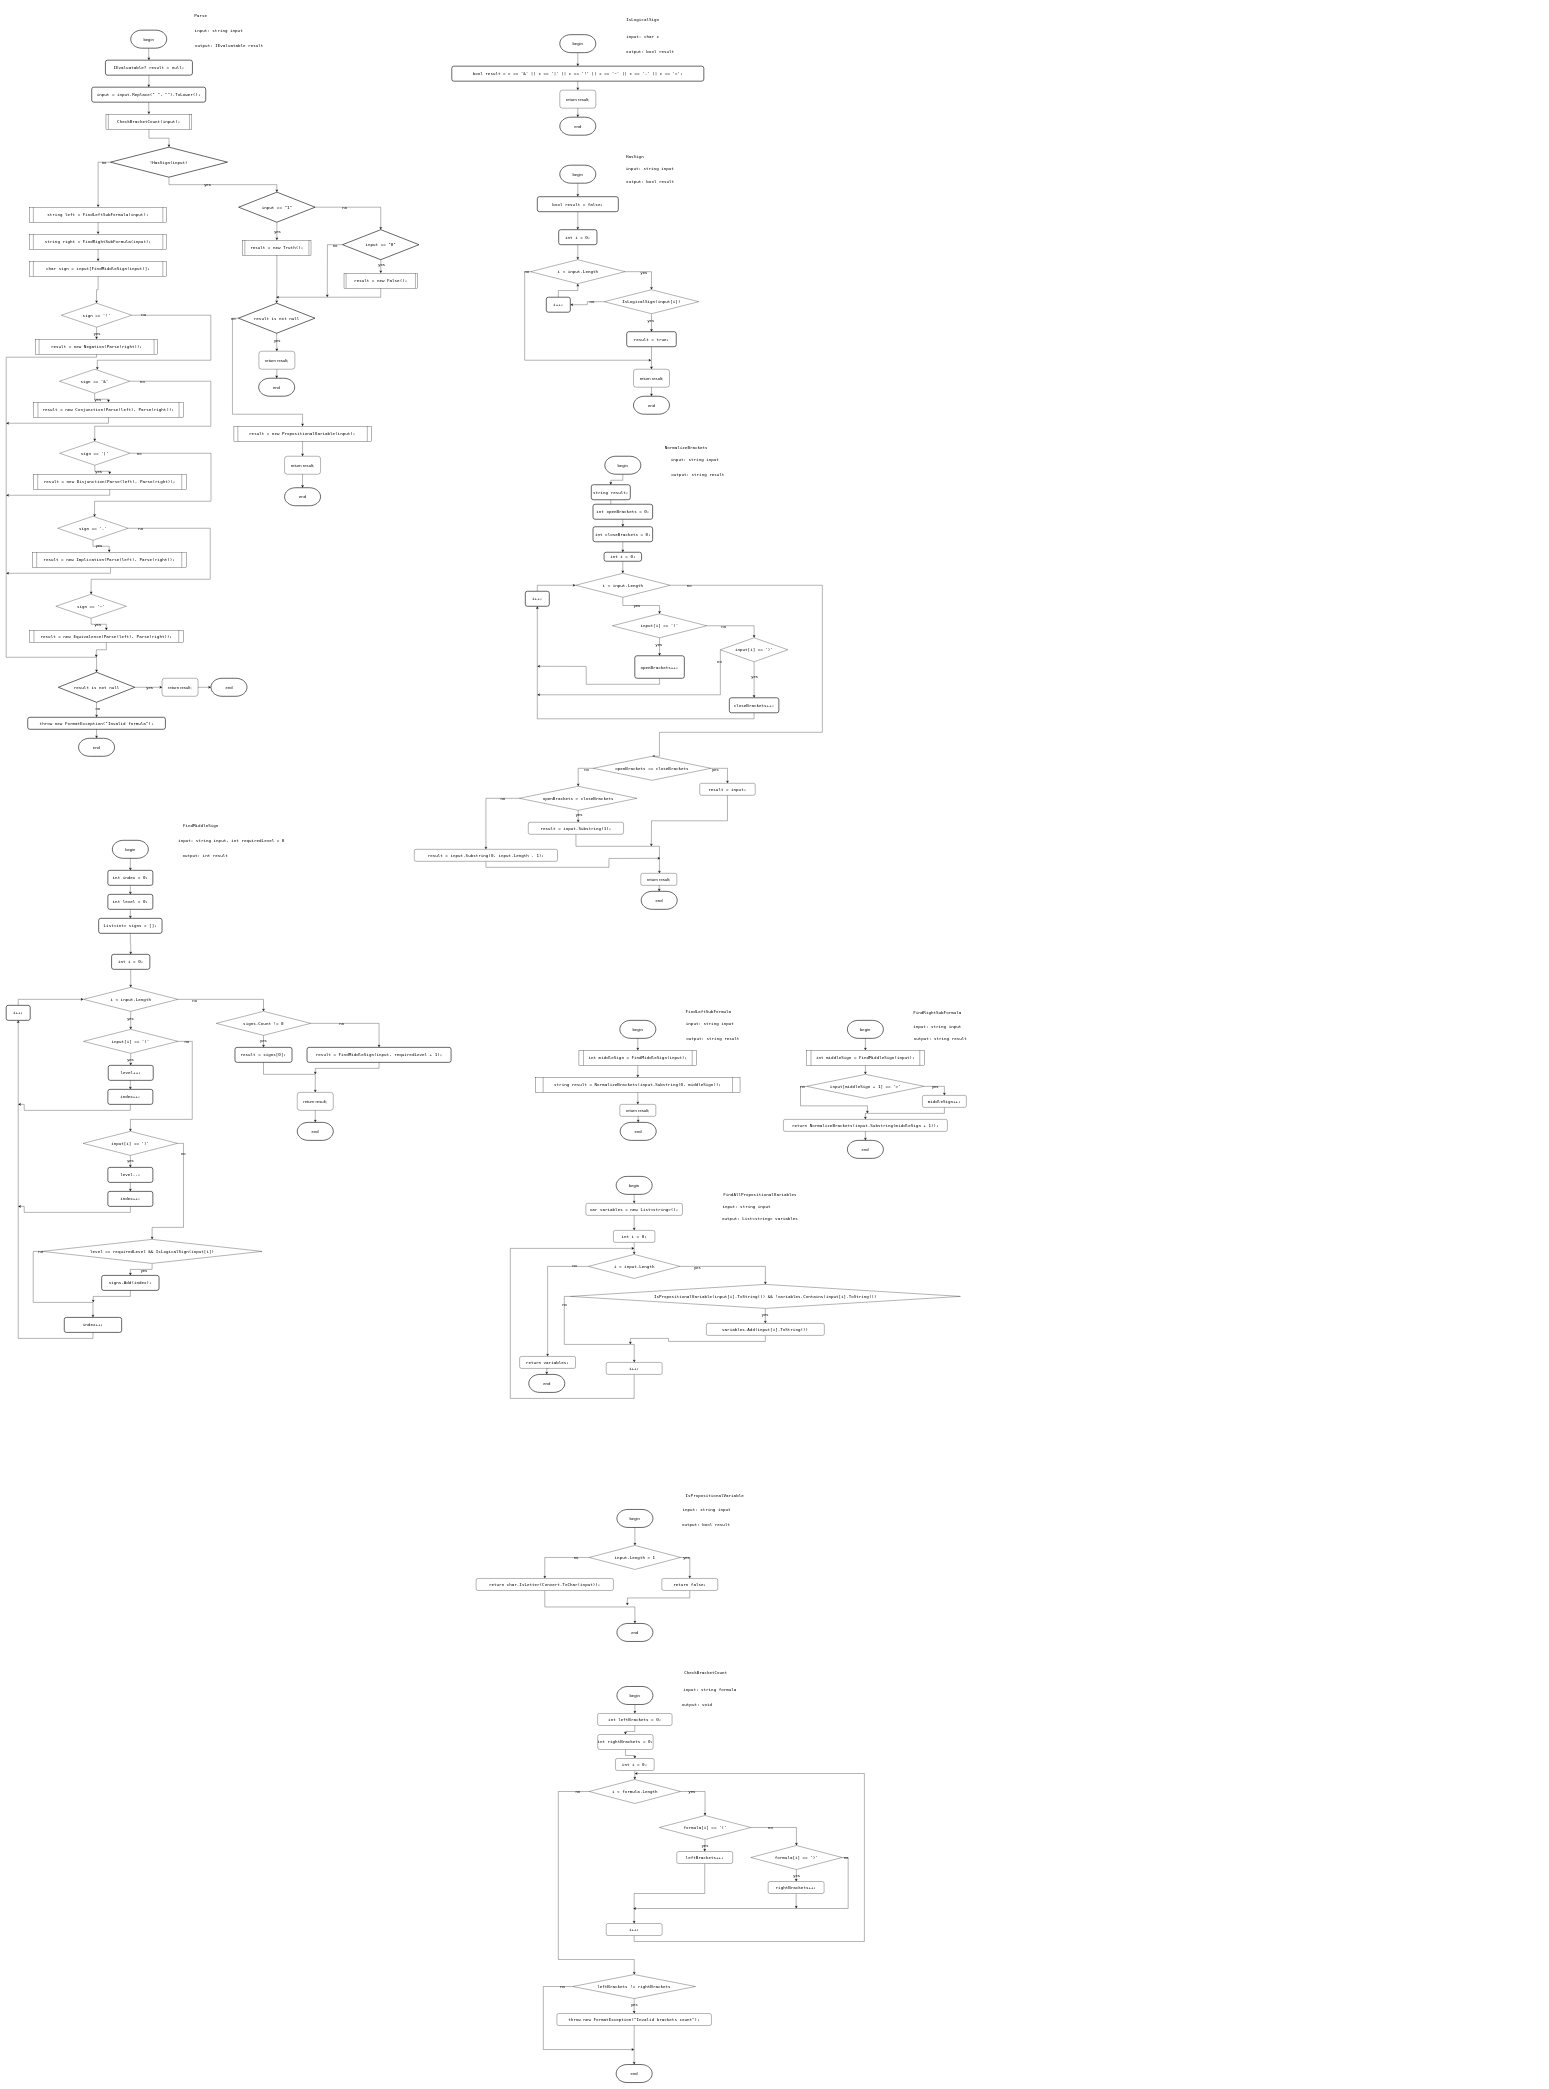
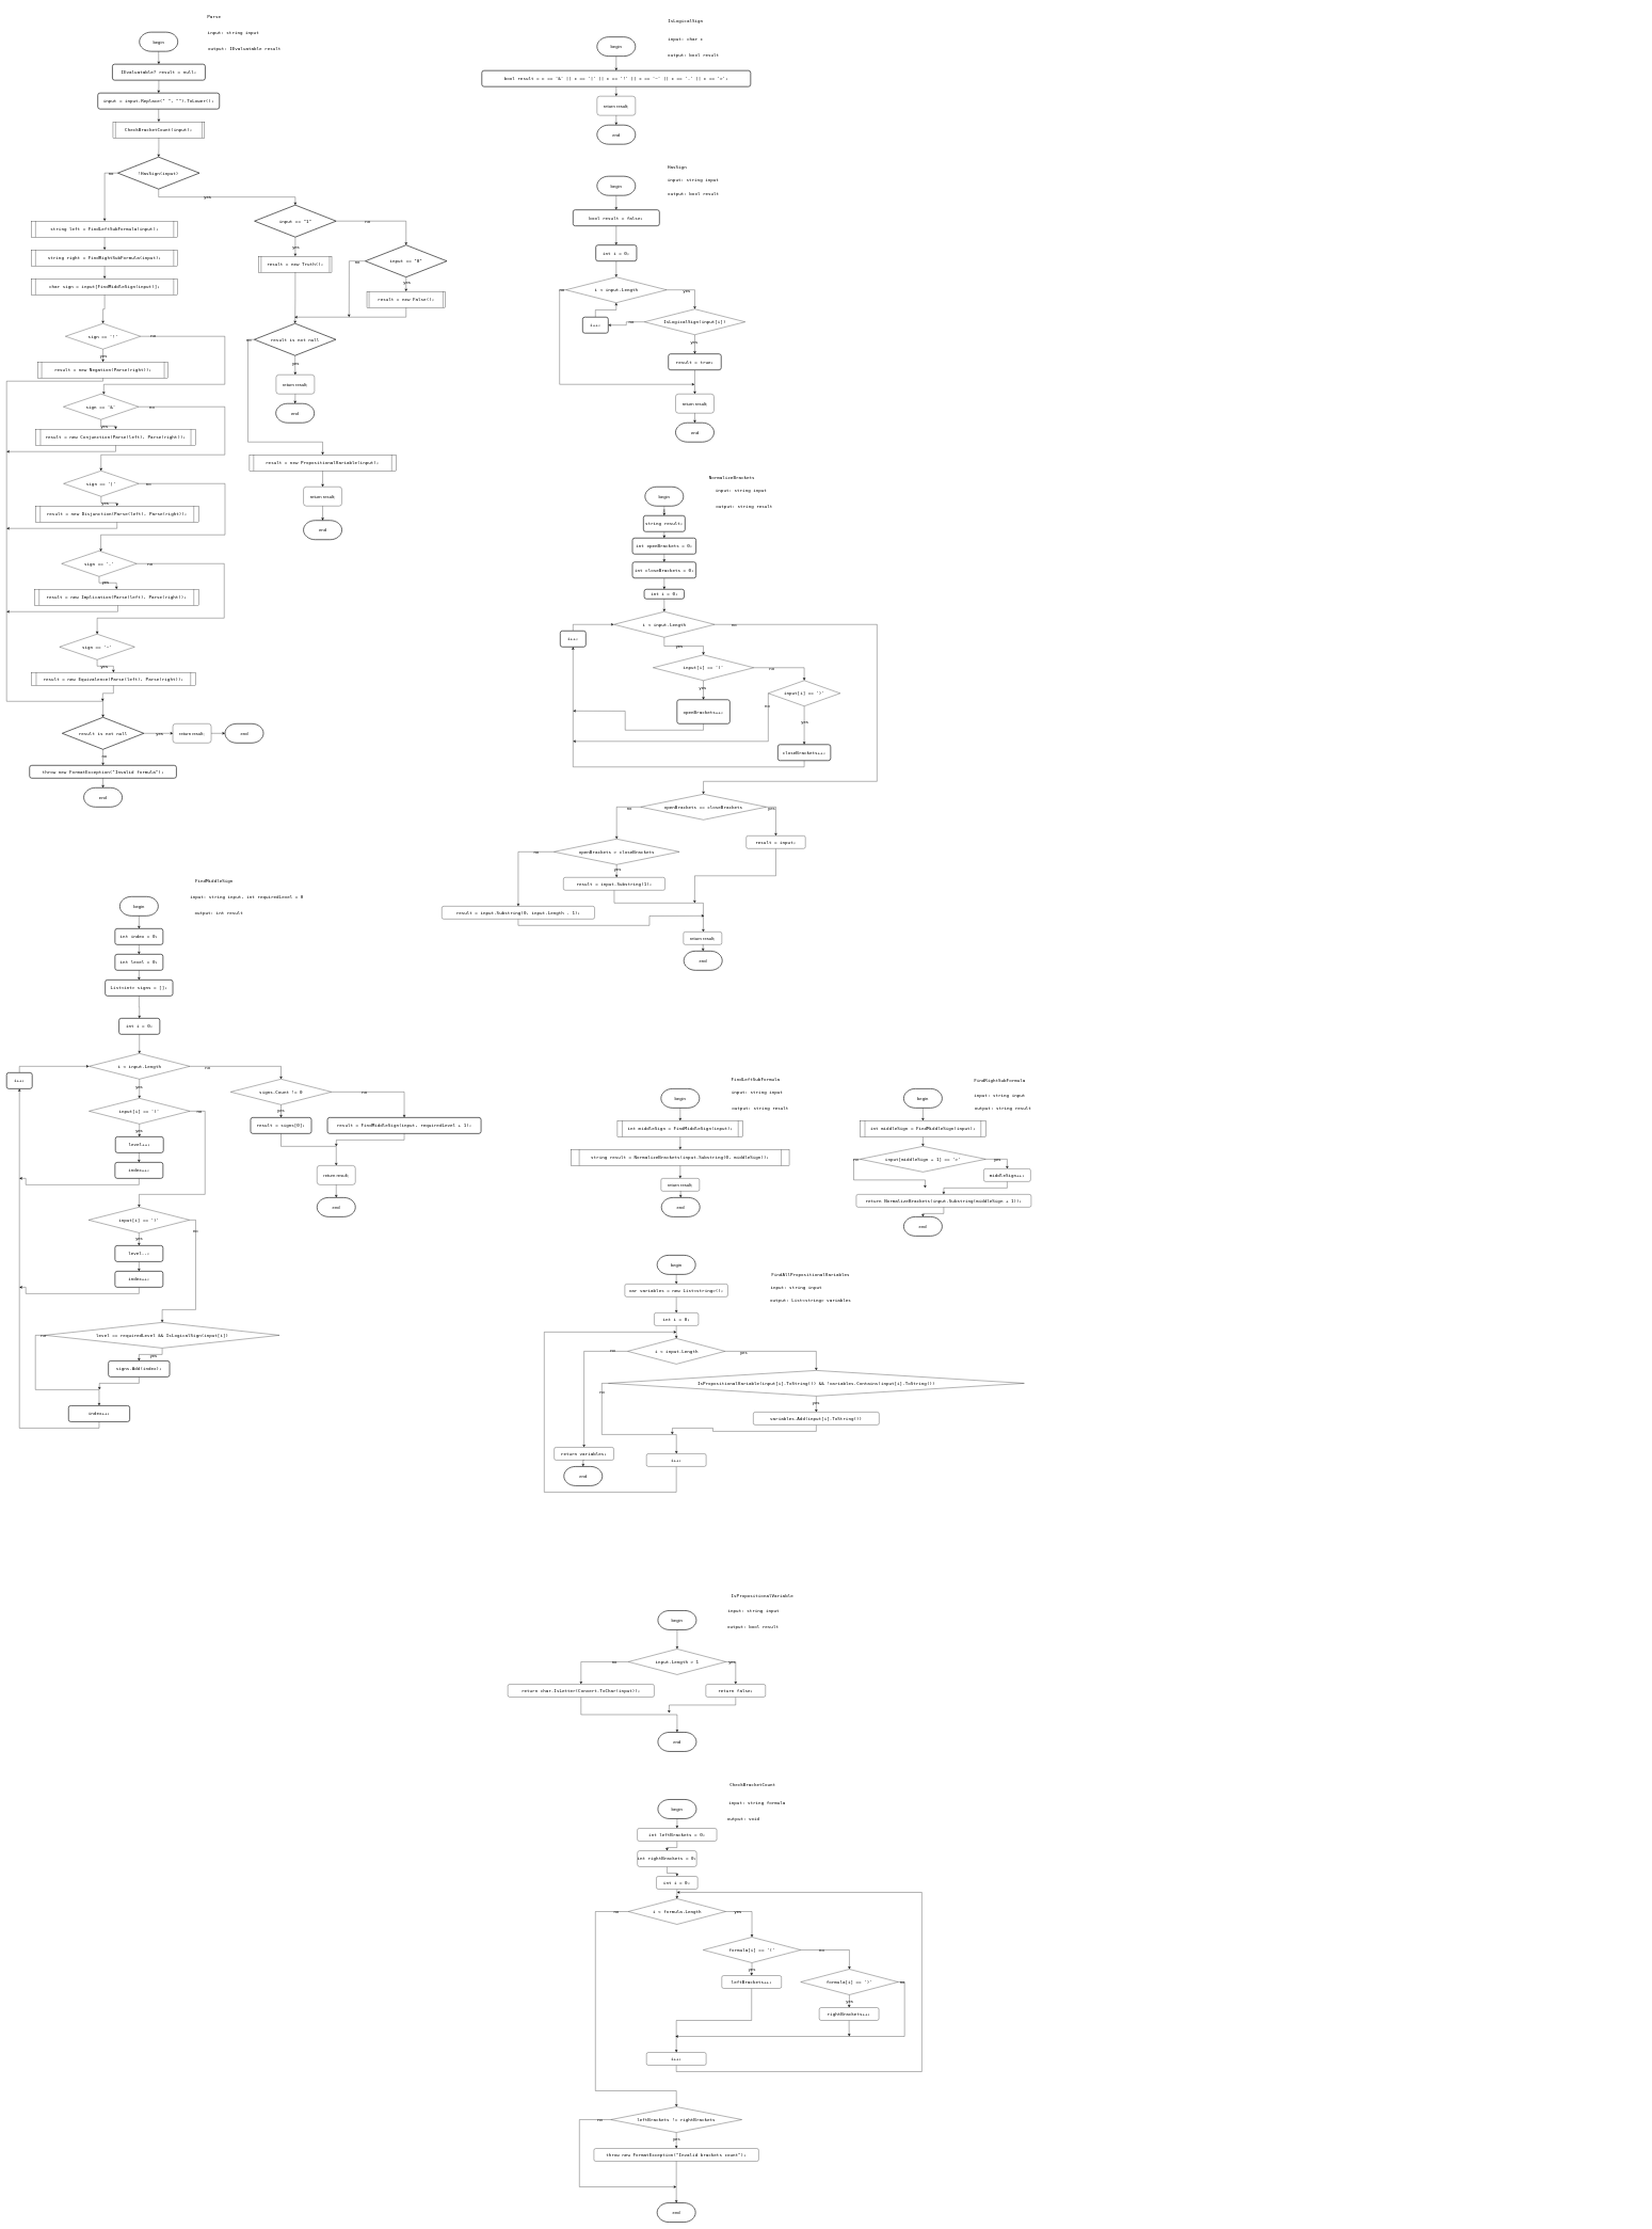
- <mxCell id="32" value="&lt;div style=&quot;&quot;&gt;&lt;pre style=&quot;font-family: &amp;quot;JetBrains Mono&amp;quot;, monospace;&quot;&gt;!HasSign(input)&lt;/pre&gt;&lt;/div&gt;" style="strokeWidth=2;html=1;shape=mxgraph.flowchart.decision;whiteSpace=wrap;fontSize=14;labelBackgroundColor=none;fontColor=#000000;" parent="1" vertex="1"><mxGeometry x="367.49" y="490" width="390" height="100" as="geometry" /></mxCell>
+ <mxCell id="32" value="&lt;div style=&quot;&quot;&gt;&lt;pre style=&quot;font-family: &amp;quot;JetBrains Mono&amp;quot;, monospace;&quot;&gt;!HasSign(input)&lt;/pre&gt;&lt;/div&gt;" style="strokeWidth=2;html=1;shape=mxgraph.flowchart.decision;whiteSpace=wrap;fontSize=14;labelBackgroundColor=none;fontColor=#000000;" parent="1" vertex="1"><mxGeometry x="367.49" y="490" width="255" height="100" as="geometry" /></mxCell>
- <mxCell id="186" value="&lt;div style=&quot;&quot;&gt;&lt;pre style=&quot;font-family: &amp;quot;JetBrains Mono&amp;quot;, monospace;&quot;&gt;&lt;pre style=&quot;font-family: &amp;quot;JetBrains Mono&amp;quot;, monospace;&quot;&gt;&lt;pre style=&quot;font-family: &amp;quot;JetBrains Mono&amp;quot;, monospace;&quot;&gt;&lt;pre style=&quot;font-family: &amp;quot;JetBrains Mono&amp;quot;, monospace;&quot;&gt;&lt;div&gt;&lt;pre style=&quot;font-family: &amp;quot;JetBrains Mono&amp;quot;, monospace;&quot;&gt;&lt;span style=&quot;&quot;&gt;string &lt;/span&gt;result;&lt;/pre&gt;&lt;/div&gt;&lt;/pre&gt;&lt;/pre&gt;&lt;/pre&gt;&lt;/pre&gt;&lt;/div&gt;" style="rounded=1;whiteSpace=wrap;html=1;absoluteArcSize=1;arcSize=14;strokeWidth=2;fontSize=14;labelBackgroundColor=none;fontColor=#000000;" parent="1" vertex="1"><mxGeometry x="1969.99" y="1615" width="130" height="50" as="geometry" /></mxCell>
+ <mxCell id="186" value="&lt;div style=&quot;&quot;&gt;&lt;pre style=&quot;font-family: &amp;quot;JetBrains Mono&amp;quot;, monospace;&quot;&gt;&lt;pre style=&quot;font-family: &amp;quot;JetBrains Mono&amp;quot;, monospace;&quot;&gt;&lt;pre style=&quot;font-family: &amp;quot;JetBrains Mono&amp;quot;, monospace;&quot;&gt;&lt;pre style=&quot;font-family: &amp;quot;JetBrains Mono&amp;quot;, monospace;&quot;&gt;&lt;div&gt;&lt;pre style=&quot;font-family: &amp;quot;JetBrains Mono&amp;quot;, monospace;&quot;&gt;&lt;span style=&quot;&quot;&gt;string &lt;/span&gt;result;&lt;/pre&gt;&lt;/div&gt;&lt;/pre&gt;&lt;/pre&gt;&lt;/pre&gt;&lt;/pre&gt;&lt;/div&gt;" style="rounded=1;whiteSpace=wrap;html=1;absoluteArcSize=1;arcSize=14;strokeWidth=2;fontSize=14;labelBackgroundColor=none;fontColor=#000000;" parent="1" vertex="1"><mxGeometry x="2009.99" y="1610" width="130" height="50" as="geometry" /></mxCell>
- <mxCell id="233" value="&lt;div style=&quot;&quot;&gt;&lt;pre style=&quot;font-family: &amp;quot;JetBrains Mono&amp;quot;, monospace;&quot;&gt;&lt;pre style=&quot;font-family: &amp;quot;JetBrains Mono&amp;quot;, monospace;&quot;&gt;&lt;pre style=&quot;font-family: &amp;quot;JetBrains Mono&amp;quot;, monospace;&quot;&gt;&lt;pre style=&quot;font-family: &amp;quot;JetBrains Mono&amp;quot;, monospace;&quot;&gt;&lt;pre style=&quot;font-family: &amp;quot;JetBrains Mono&amp;quot;, monospace;&quot;&gt;&lt;pre style=&quot;font-family: &amp;quot;JetBrains Mono&amp;quot;, monospace;&quot;&gt;&lt;pre style=&quot;font-family: &amp;quot;JetBrains Mono&amp;quot;, monospace;&quot;&gt;&lt;div&gt;&lt;pre style=&quot;font-family: &amp;quot;JetBrains Mono&amp;quot;, monospace;&quot;&gt;openBrackets == closeBrackets&lt;/pre&gt;&lt;/div&gt;&lt;/pre&gt;&lt;/pre&gt;&lt;/pre&gt;&lt;/pre&gt;&lt;/pre&gt;&lt;/pre&gt;&lt;/pre&gt;&lt;/div&gt;" style="rhombus;whiteSpace=wrap;html=1;fontSize=14;labelBackgroundColor=none;fontColor=#000000;" parent="1" vertex="1"><mxGeometry x="1976.25" y="2520" width="392.5" height="80" as="geometry" /></mxCell>
+ <mxCell id="233" value="&lt;div style=&quot;&quot;&gt;&lt;pre style=&quot;font-family: &amp;quot;JetBrains Mono&amp;quot;, monospace;&quot;&gt;&lt;pre style=&quot;font-family: &amp;quot;JetBrains Mono&amp;quot;, monospace;&quot;&gt;&lt;pre style=&quot;font-family: &amp;quot;JetBrains Mono&amp;quot;, monospace;&quot;&gt;&lt;pre style=&quot;font-family: &amp;quot;JetBrains Mono&amp;quot;, monospace;&quot;&gt;&lt;pre style=&quot;font-family: &amp;quot;JetBrains Mono&amp;quot;, monospace;&quot;&gt;&lt;pre style=&quot;font-family: &amp;quot;JetBrains Mono&amp;quot;, monospace;&quot;&gt;&lt;pre style=&quot;font-family: &amp;quot;JetBrains Mono&amp;quot;, monospace;&quot;&gt;&lt;div&gt;&lt;pre style=&quot;font-family: &amp;quot;JetBrains Mono&amp;quot;, monospace;&quot;&gt;openBrackets == closeBrackets&lt;/pre&gt;&lt;/div&gt;&lt;/pre&gt;&lt;/pre&gt;&lt;/pre&gt;&lt;/pre&gt;&lt;/pre&gt;&lt;/pre&gt;&lt;/pre&gt;&lt;/div&gt;" style="rhombus;whiteSpace=wrap;html=1;fontSize=14;labelBackgroundColor=none;fontColor=#000000;" parent="1" vertex="1"><mxGeometry x="2001.25" y="2480" width="392.5" height="80" as="geometry" /></mxCell>
- <mxCell id="344" value="&lt;div style=&quot;&quot;&gt;&lt;pre style=&quot;font-family: &amp;quot;JetBrains Mono&amp;quot;, monospace;&quot;&gt;&lt;span style=&quot;&quot;&gt;return &lt;/span&gt;NormalizeBrackets(input.Substring(middleSign + &lt;span style=&quot;&quot;&gt;1&lt;/span&gt;));&lt;/pre&gt;&lt;/div&gt;" style="rounded=1;whiteSpace=wrap;html=1;fontSize=14;labelBackgroundColor=none;fontColor=#000000;" parent="1" vertex="1"><mxGeometry x="2610.13" y="3730" width="546.58" height="40" as="geometry" /></mxCell>
+ <mxCell id="344" value="&lt;div style=&quot;&quot;&gt;&lt;pre style=&quot;font-family: &amp;quot;JetBrains Mono&amp;quot;, monospace;&quot;&gt;&lt;span style=&quot;&quot;&gt;return &lt;/span&gt;NormalizeBrackets(input.Substring(middleSign + &lt;span style=&quot;&quot;&gt;1&lt;/span&gt;));&lt;/pre&gt;&lt;/div&gt;" style="rounded=1;whiteSpace=wrap;html=1;fontSize=14;labelBackgroundColor=none;fontColor=#000000;" parent="1" vertex="1"><mxGeometry x="2675.13" y="3730" width="546.58" height="40" as="geometry" /></mxCell>
